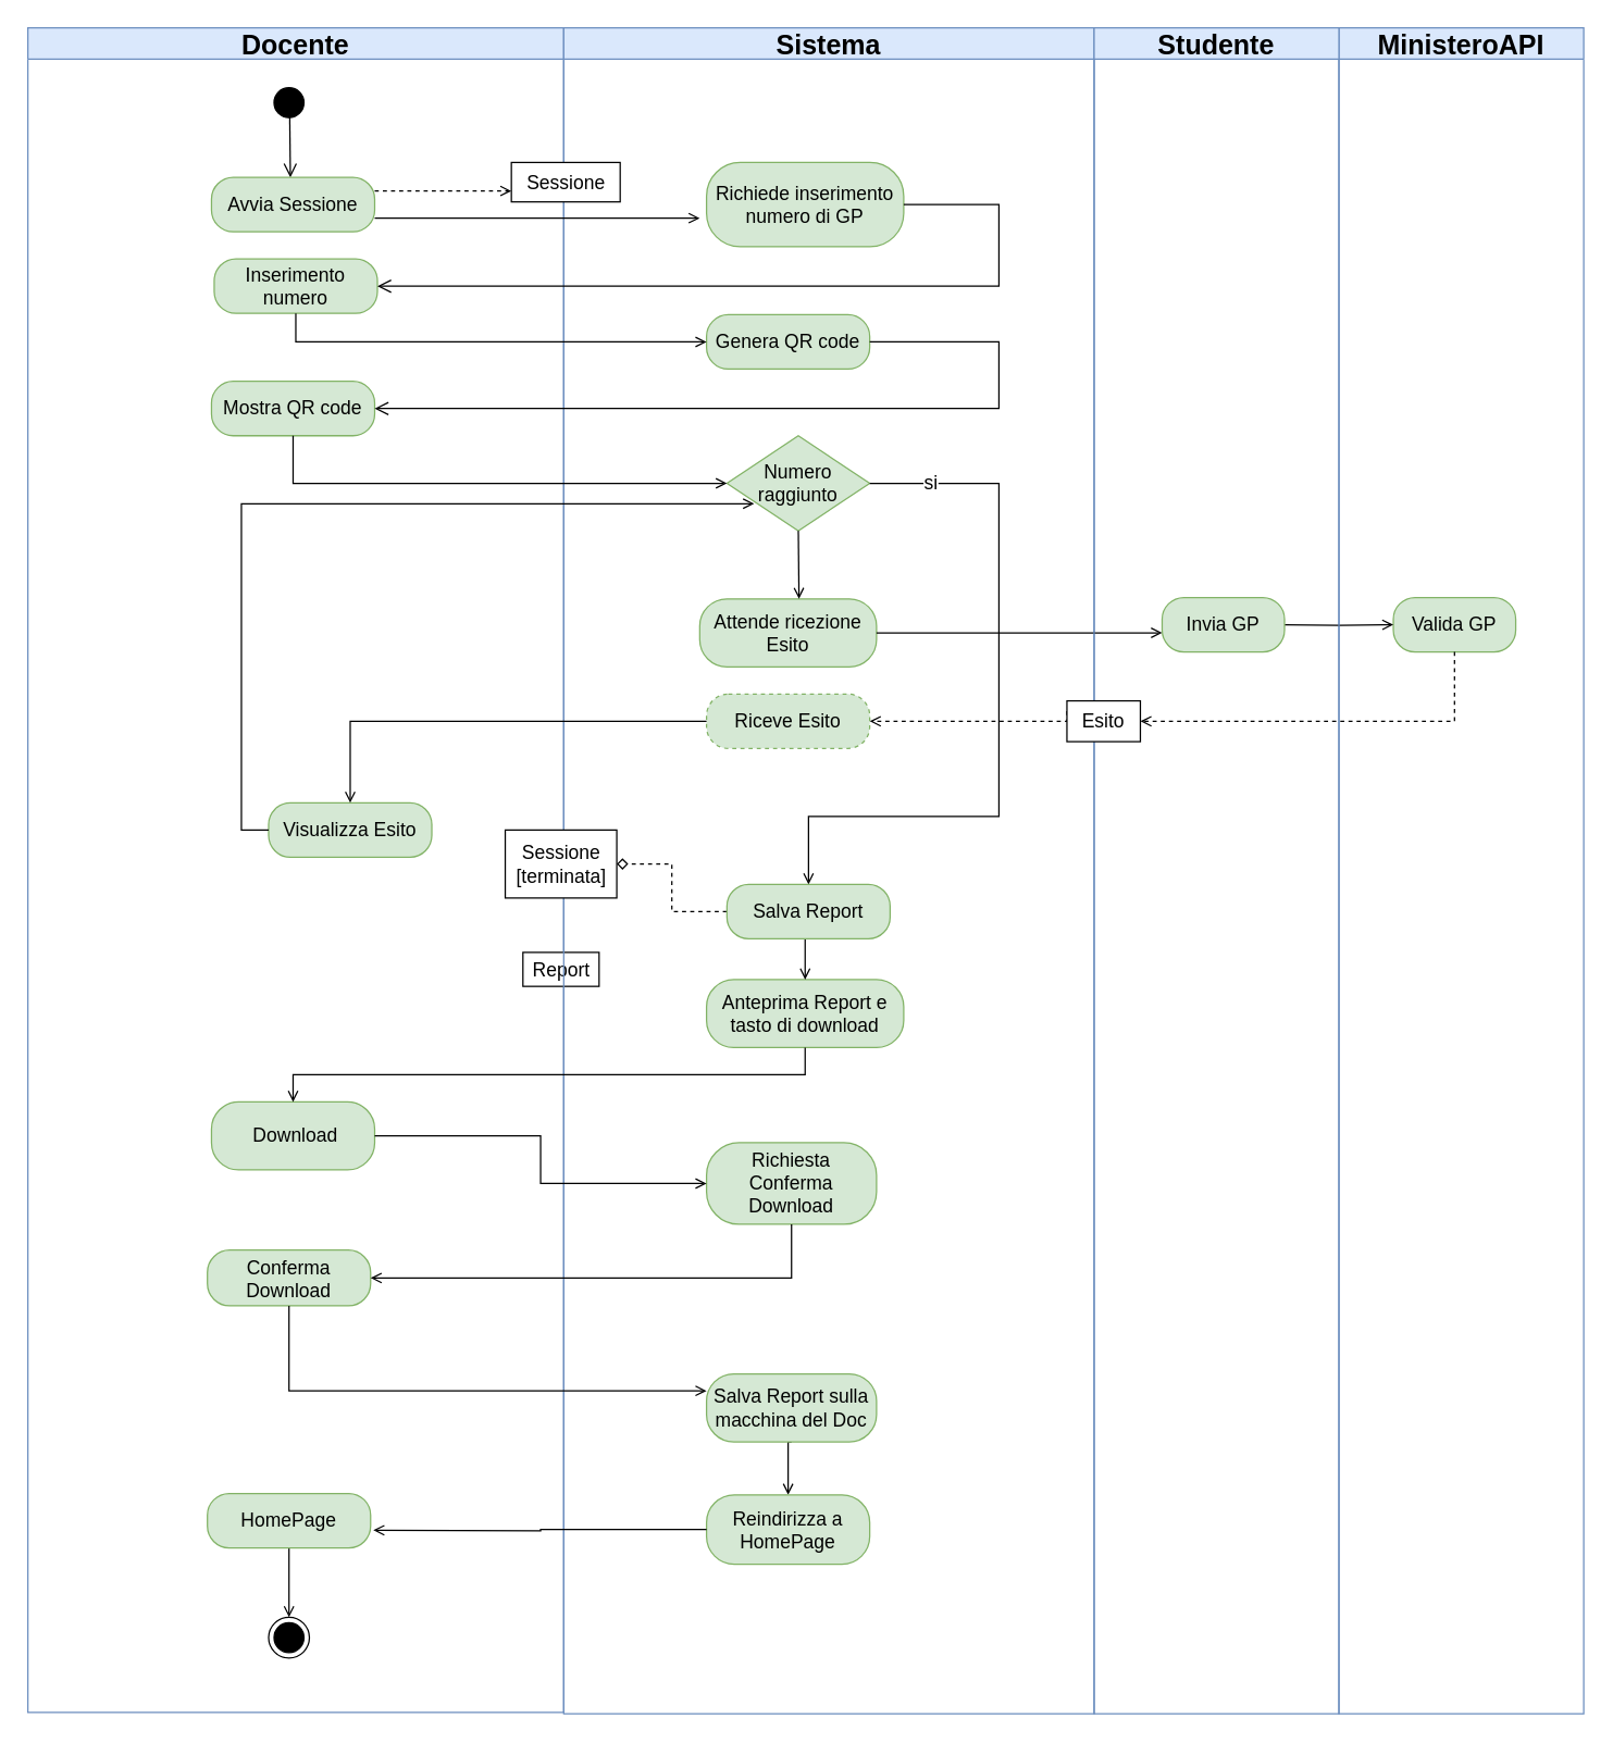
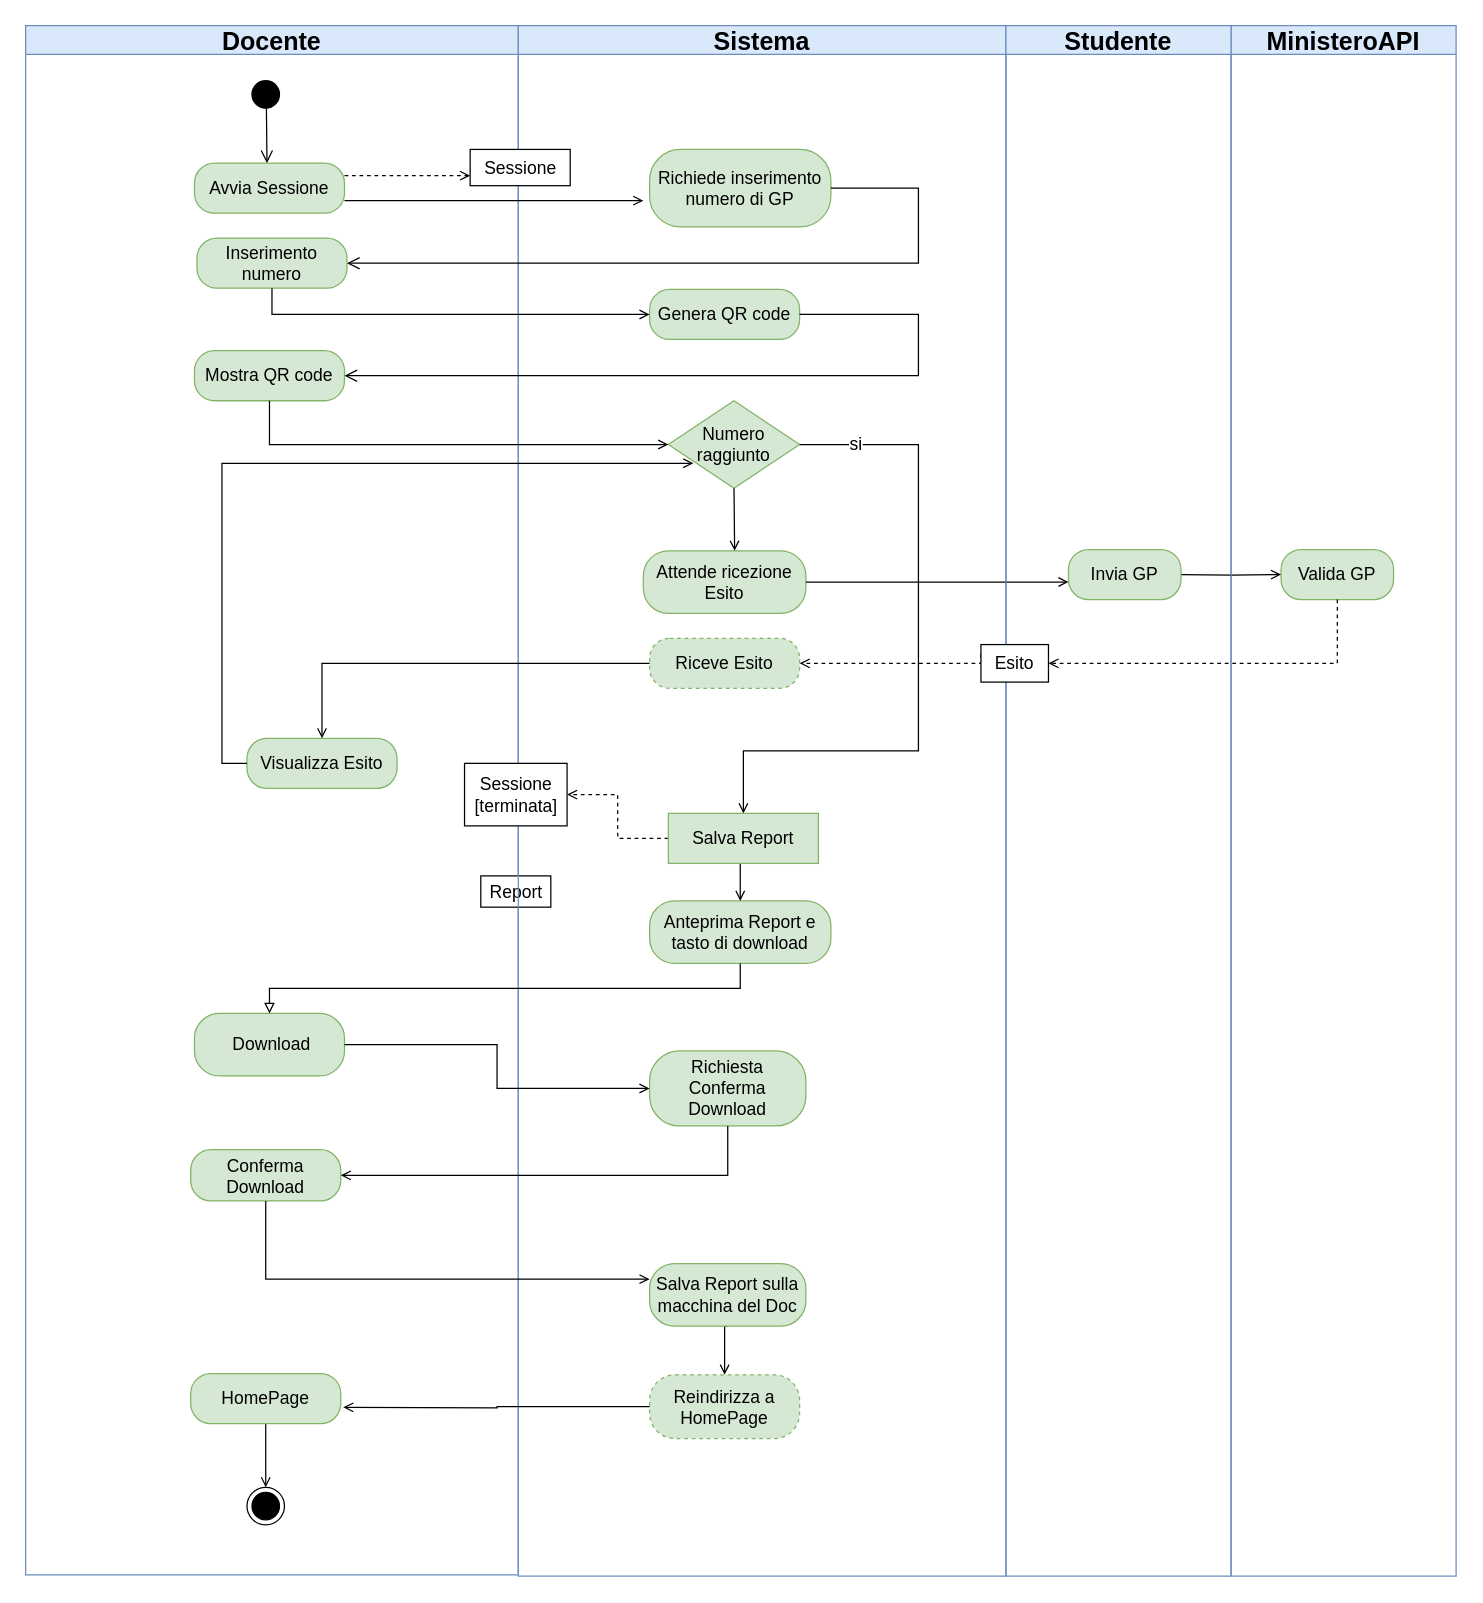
- <mxCell id="29" style="edgeStyle=orthogonalEdgeStyle;rounded=0;orthogonalLoop=1;jettySize=auto;html=1;exitX=0;exitY=0.5;exitDx=0;exitDy=0;entryX=1;entryY=0.5;entryDx=0;entryDy=0;endArrow=diamond;endFill=0;dashed=1;" edge="1" parent="15" source="31" target="28"><mxGeometry relative="1" as="geometry" /></mxCell>
+ <mxCell id="29" style="edgeStyle=orthogonalEdgeStyle;rounded=0;orthogonalLoop=1;jettySize=auto;html=1;exitX=0;exitY=0.5;exitDx=0;exitDy=0;entryX=1;entryY=0.5;entryDx=0;entryDy=0;endArrow=open;endFill=0;dashed=1;" edge="1" parent="15" source="31" target="28"><mxGeometry relative="1" as="geometry" /></mxCell>
- <mxCell id="31" value="&lt;font style=&quot;font-size: 14px&quot;&gt;Salva Report&lt;/font&gt;" style="rounded=1;whiteSpace=wrap;html=1;arcSize=40;fillColor=#d5e8d4;strokeColor=#82b366;" vertex="1" parent="15"><mxGeometry x="120" y="630" width="120" height="40" as="geometry" /></mxCell>
+ <mxCell id="31" value="&lt;font style=&quot;font-size: 14px&quot;&gt;Salva Report&lt;/font&gt;" style="whiteSpace=wrap;html=1;arcSize=40;fillColor=#d5e8d4;strokeColor=#82b366;rounded=0;" vertex="1" parent="15"><mxGeometry x="120" y="630" width="120" height="40" as="geometry" /></mxCell>
- <mxCell id="45" value="" style="endArrow=open;html=1;rounded=0;fontSize=14;exitX=0.5;exitY=1;exitDx=0;exitDy=0;edgeStyle=orthogonalEdgeStyle;entryX=0.5;entryY=0;entryDx=0;entryDy=0;endFill=0;" parent="1" source="18" target="12" edge="1"><mxGeometry width="50" height="50" relative="1" as="geometry"><mxPoint x="514" y="760" as="sourcePoint" /><mxPoint x="574" y="760" as="targetPoint" /></mxGeometry></mxCell>
+ <mxCell id="45" value="" style="endArrow=block;html=1;rounded=0;fontSize=14;exitX=0.5;exitY=1;exitDx=0;exitDy=0;edgeStyle=orthogonalEdgeStyle;entryX=0.5;entryY=0;entryDx=0;entryDy=0;endFill=0;" parent="1" source="18" target="12" edge="1"><mxGeometry width="50" height="50" relative="1" as="geometry"><mxPoint x="514" y="760" as="sourcePoint" /><mxPoint x="574" y="760" as="targetPoint" /></mxGeometry></mxCell>
- <mxCell id="21" value="&lt;font style=&quot;font-size: 14px&quot;&gt;Reindirizza a HomePage&lt;/font&gt;" style="rounded=1;whiteSpace=wrap;html=1;arcSize=40;fillColor=#d5e8d4;strokeColor=#82b366;" parent="15" vertex="1"><mxGeometry x="105" y="1079" width="120" height="51" as="geometry" /></mxCell>
+ <mxCell id="21" value="&lt;font style=&quot;font-size: 14px&quot;&gt;Reindirizza a HomePage&lt;/font&gt;" style="rounded=1;whiteSpace=wrap;html=1;arcSize=40;fillColor=#d5e8d4;strokeColor=#82b366;dashed=1;" parent="15" vertex="1"><mxGeometry x="105" y="1079" width="120" height="51" as="geometry" /></mxCell>
